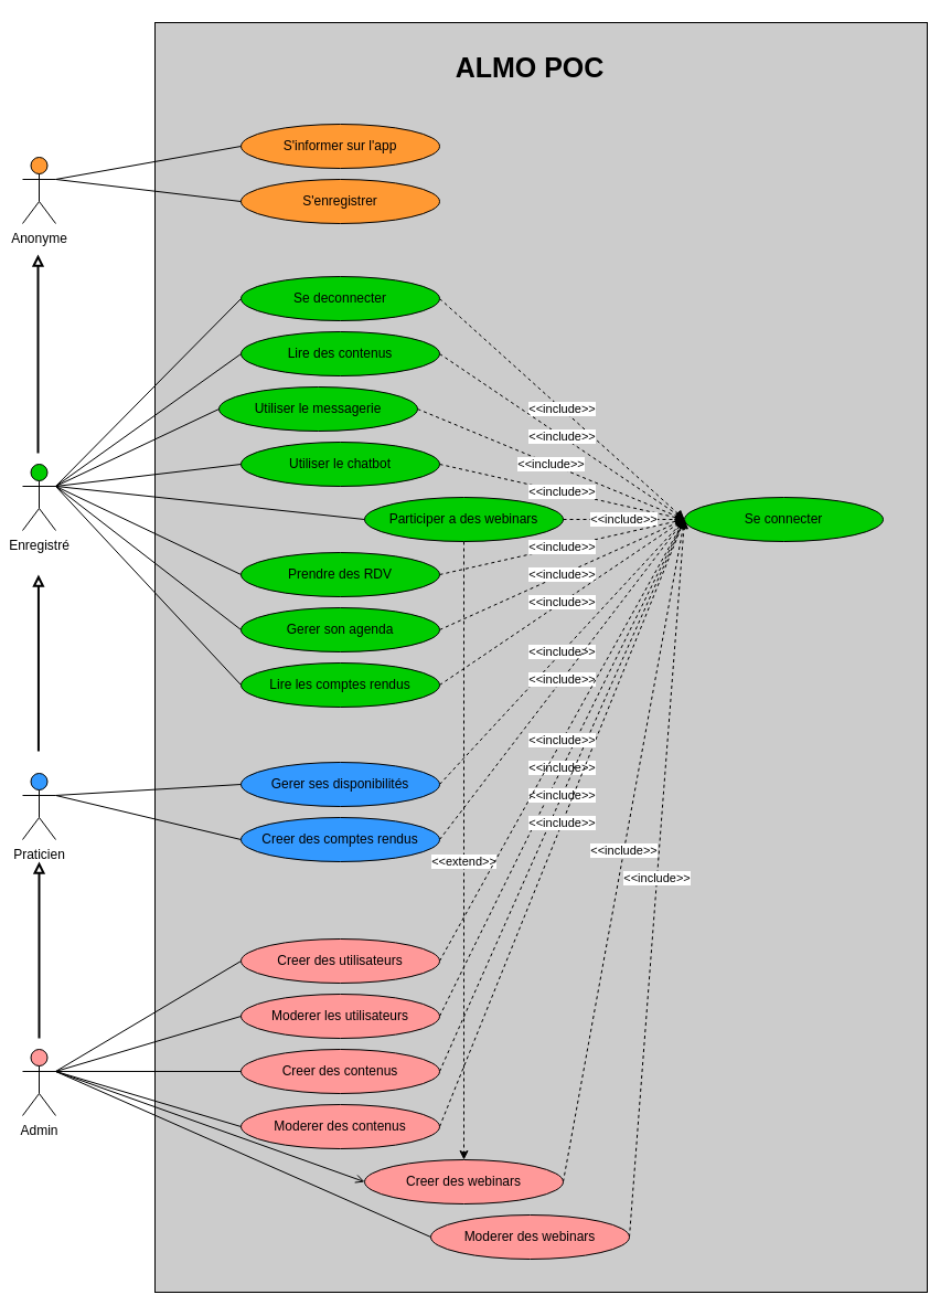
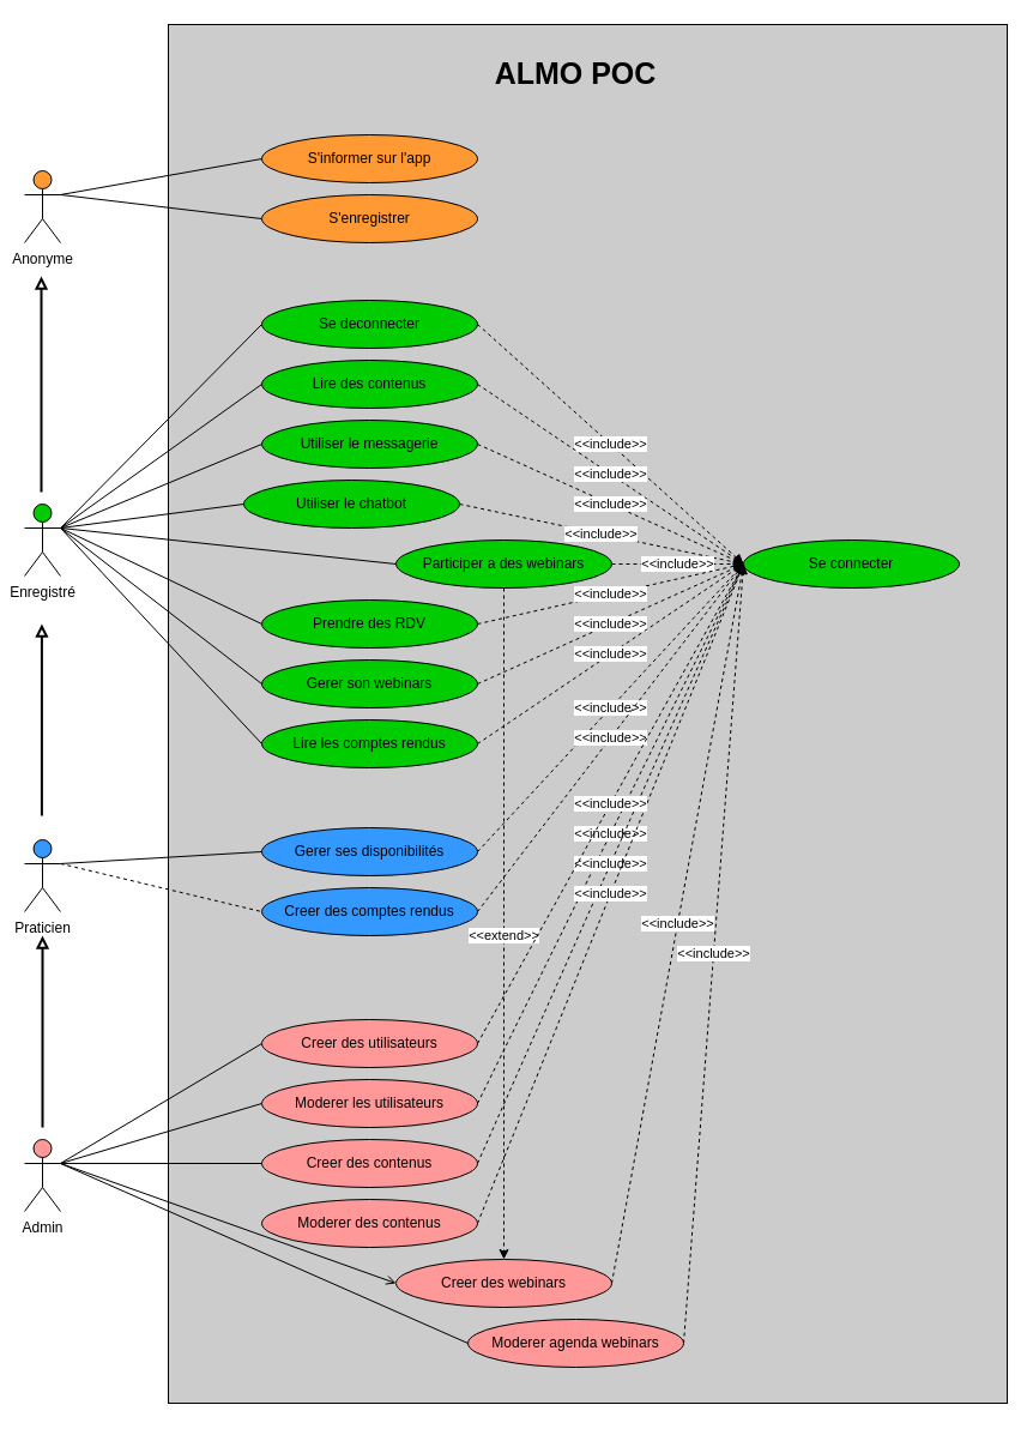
- <mxCell id="30" value="Utiliser le messagerie" style="ellipse;whiteSpace=wrap;html=1;fillColor=#00CC00;" vertex="1" parent="1"><mxGeometry x="198" y="350" width="180" height="40" as="geometry" /></mxCell>
+ <mxCell id="30" value="Utiliser le messagerie" style="ellipse;whiteSpace=wrap;html=1;fillColor=#00CC00;" vertex="1" parent="1"><mxGeometry x="218" y="350" width="180" height="40" as="geometry" /></mxCell>
- <mxCell id="32" value="Utiliser le chatbot" style="ellipse;whiteSpace=wrap;html=1;fillColor=#00CC00;" vertex="1" parent="1"><mxGeometry x="218" y="400" width="180" height="40" as="geometry" /></mxCell>
+ <mxCell id="32" value="Utiliser le chatbot" style="ellipse;whiteSpace=wrap;html=1;fillColor=#00CC00;" vertex="1" parent="1"><mxGeometry x="203" y="400" width="180" height="40" as="geometry" /></mxCell>
- <mxCell id="39" value="Gerer son agenda" style="ellipse;whiteSpace=wrap;html=1;fillColor=#00CC00;" vertex="1" parent="1"><mxGeometry x="218" y="550" width="180" height="40" as="geometry" /></mxCell>
+ <mxCell id="39" value="Gerer son webinars" style="ellipse;whiteSpace=wrap;html=1;fillColor=#00CC00;" vertex="1" parent="1"><mxGeometry x="218" y="550" width="180" height="40" as="geometry" /></mxCell>
- <mxCell id="15" style="edgeStyle=none;rounded=0;orthogonalLoop=1;jettySize=auto;html=1;exitX=1;exitY=0.333;exitDx=0;exitDy=0;exitPerimeter=0;entryX=0;entryY=0.5;entryDx=0;entryDy=0;endArrow=none;endFill=0;strokeColor=#000000;" edge="1" parent="1" source="16" target="45"><mxGeometry relative="1" as="geometry" /></mxCell>
+ <mxCell id="15" style="edgeStyle=none;rounded=0;orthogonalLoop=1;jettySize=auto;html=1;exitX=1;exitY=0.333;exitDx=0;exitDy=0;exitPerimeter=0;entryX=0;entryY=0.5;entryDx=0;entryDy=0;endArrow=none;endFill=0;strokeColor=#000000;dashed=1;" edge="1" parent="1" source="16" target="45"><mxGeometry relative="1" as="geometry" /></mxCell>
- <mxCell id="20" style="edgeStyle=none;rounded=0;orthogonalLoop=1;jettySize=auto;html=1;exitX=1;exitY=0.333;exitDx=0;exitDy=0;exitPerimeter=0;entryX=0;entryY=0.5;entryDx=0;entryDy=0;endArrow=none;endFill=0;strokeColor=#000000;" edge="1" parent="1" source="24" target="53"><mxGeometry relative="1" as="geometry" /></mxCell>
- <mxCell id="58" value="Moderer des webinars" style="ellipse;whiteSpace=wrap;html=1;fillColor=#FF9999;" vertex="1" parent="1"><mxGeometry x="390" y="1100" width="180" height="40" as="geometry" /></mxCell>
+ <mxCell id="58" value="Moderer agenda webinars" style="ellipse;whiteSpace=wrap;html=1;fillColor=#FF9999;" vertex="1" parent="1"><mxGeometry x="390" y="1100" width="180" height="40" as="geometry" /></mxCell>
